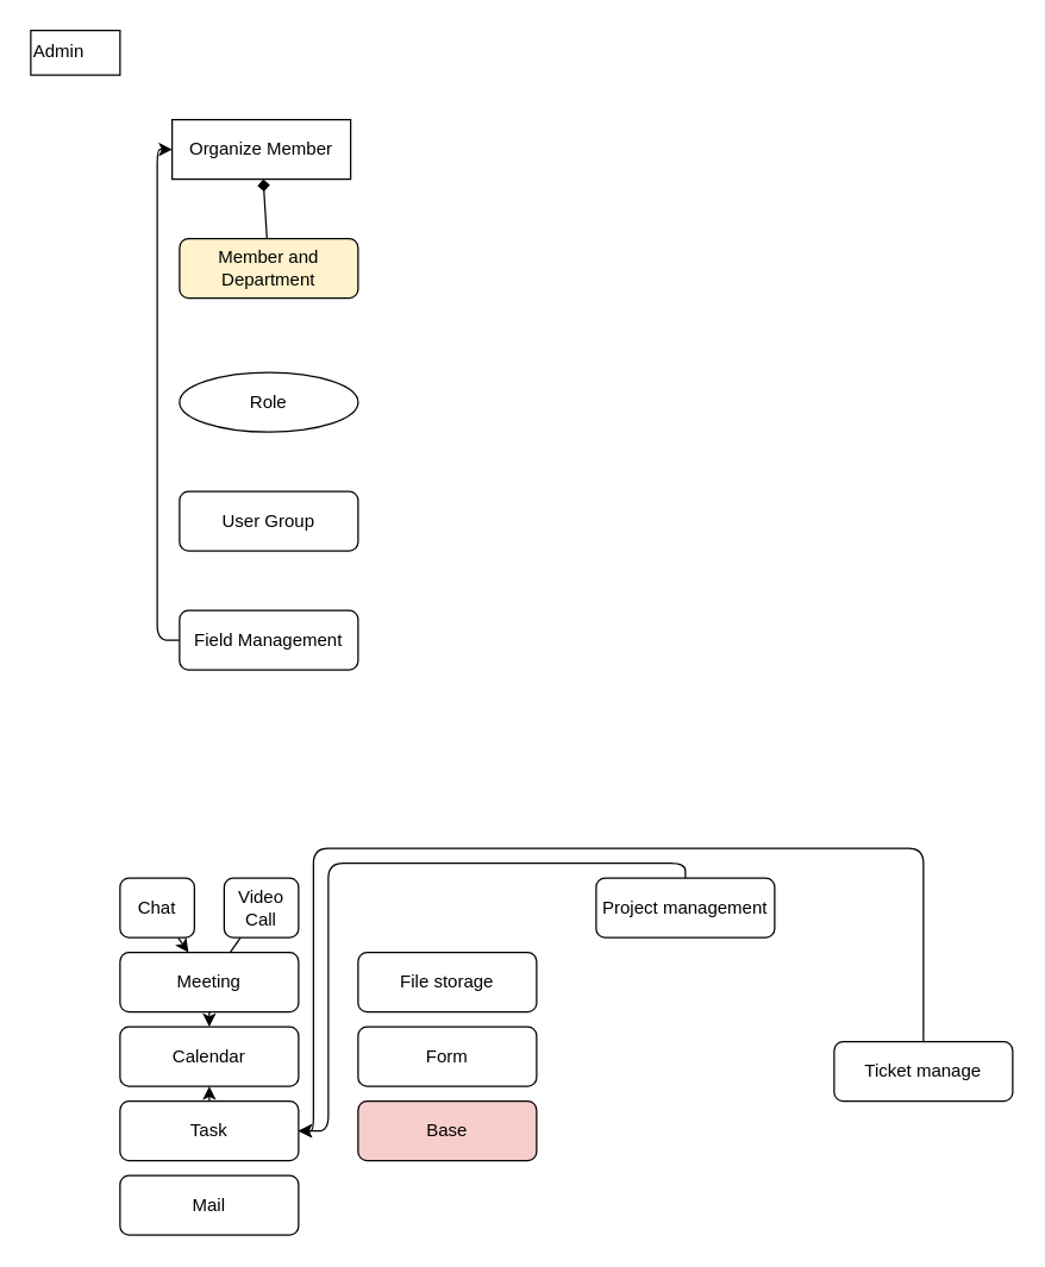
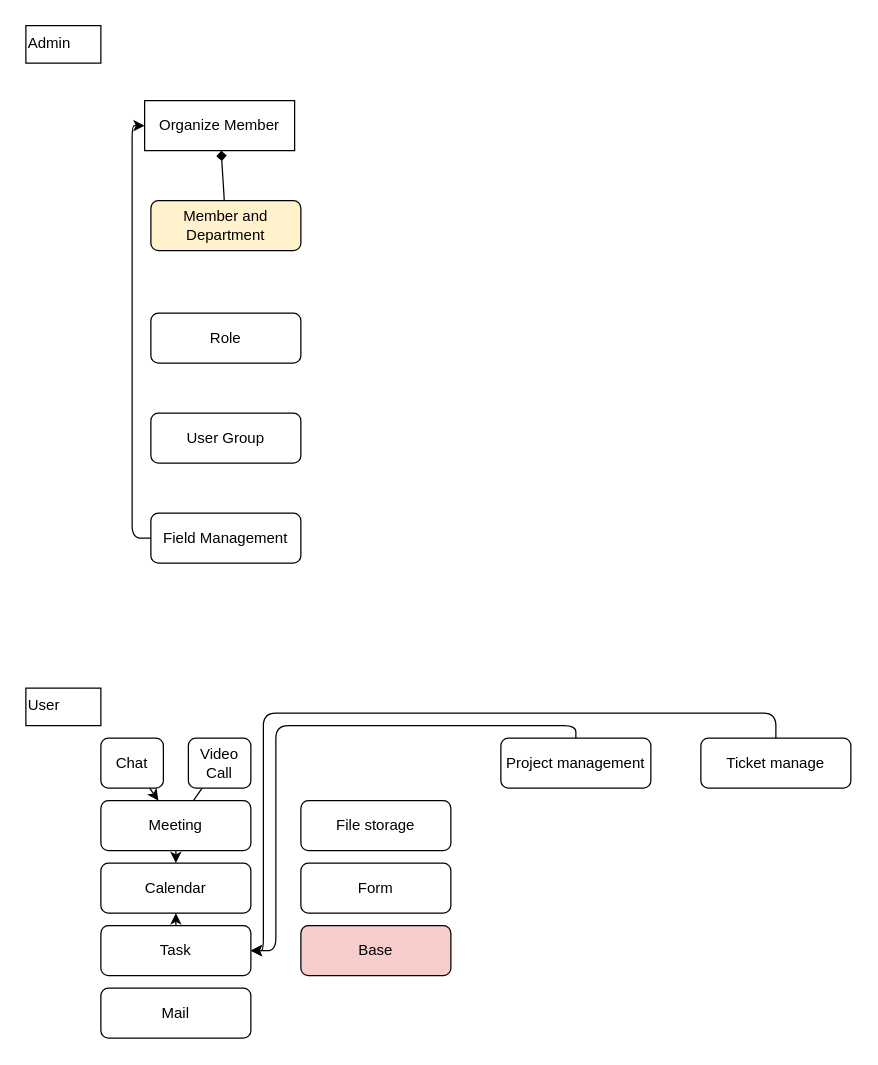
- <mxCell id="24" value="Role" style="ellipse;whiteSpace=wrap;html=1;" vertex="1" parent="1"><mxGeometry x="120" y="250" width="120" height="40" as="geometry" /></mxCell>
+ <mxCell id="24" value="Role" style="rounded=1;whiteSpace=wrap;html=1;" vertex="1" parent="1"><mxGeometry x="120" y="250" width="120" height="40" as="geometry" /></mxCell>
+ <mxCell id="2" value="User" style="rounded=0;whiteSpace=wrap;html=1;align=left;verticalAlign=top;gradientColor=default;fillColor=none;" parent="1" vertex="1"><mxGeometry x="20" y="550" width="60" height="30" as="geometry" /></mxCell>
- <mxCell id="4" value="Ticket manage" style="rounded=1;whiteSpace=wrap;html=1;" parent="1" vertex="1"><mxGeometry x="560" y="700" width="120" height="40" as="geometry" /></mxCell>
+ <mxCell id="4" value="Ticket manage" style="rounded=1;whiteSpace=wrap;html=1;" parent="1" vertex="1"><mxGeometry x="560" y="590" width="120" height="40" as="geometry" /></mxCell>
